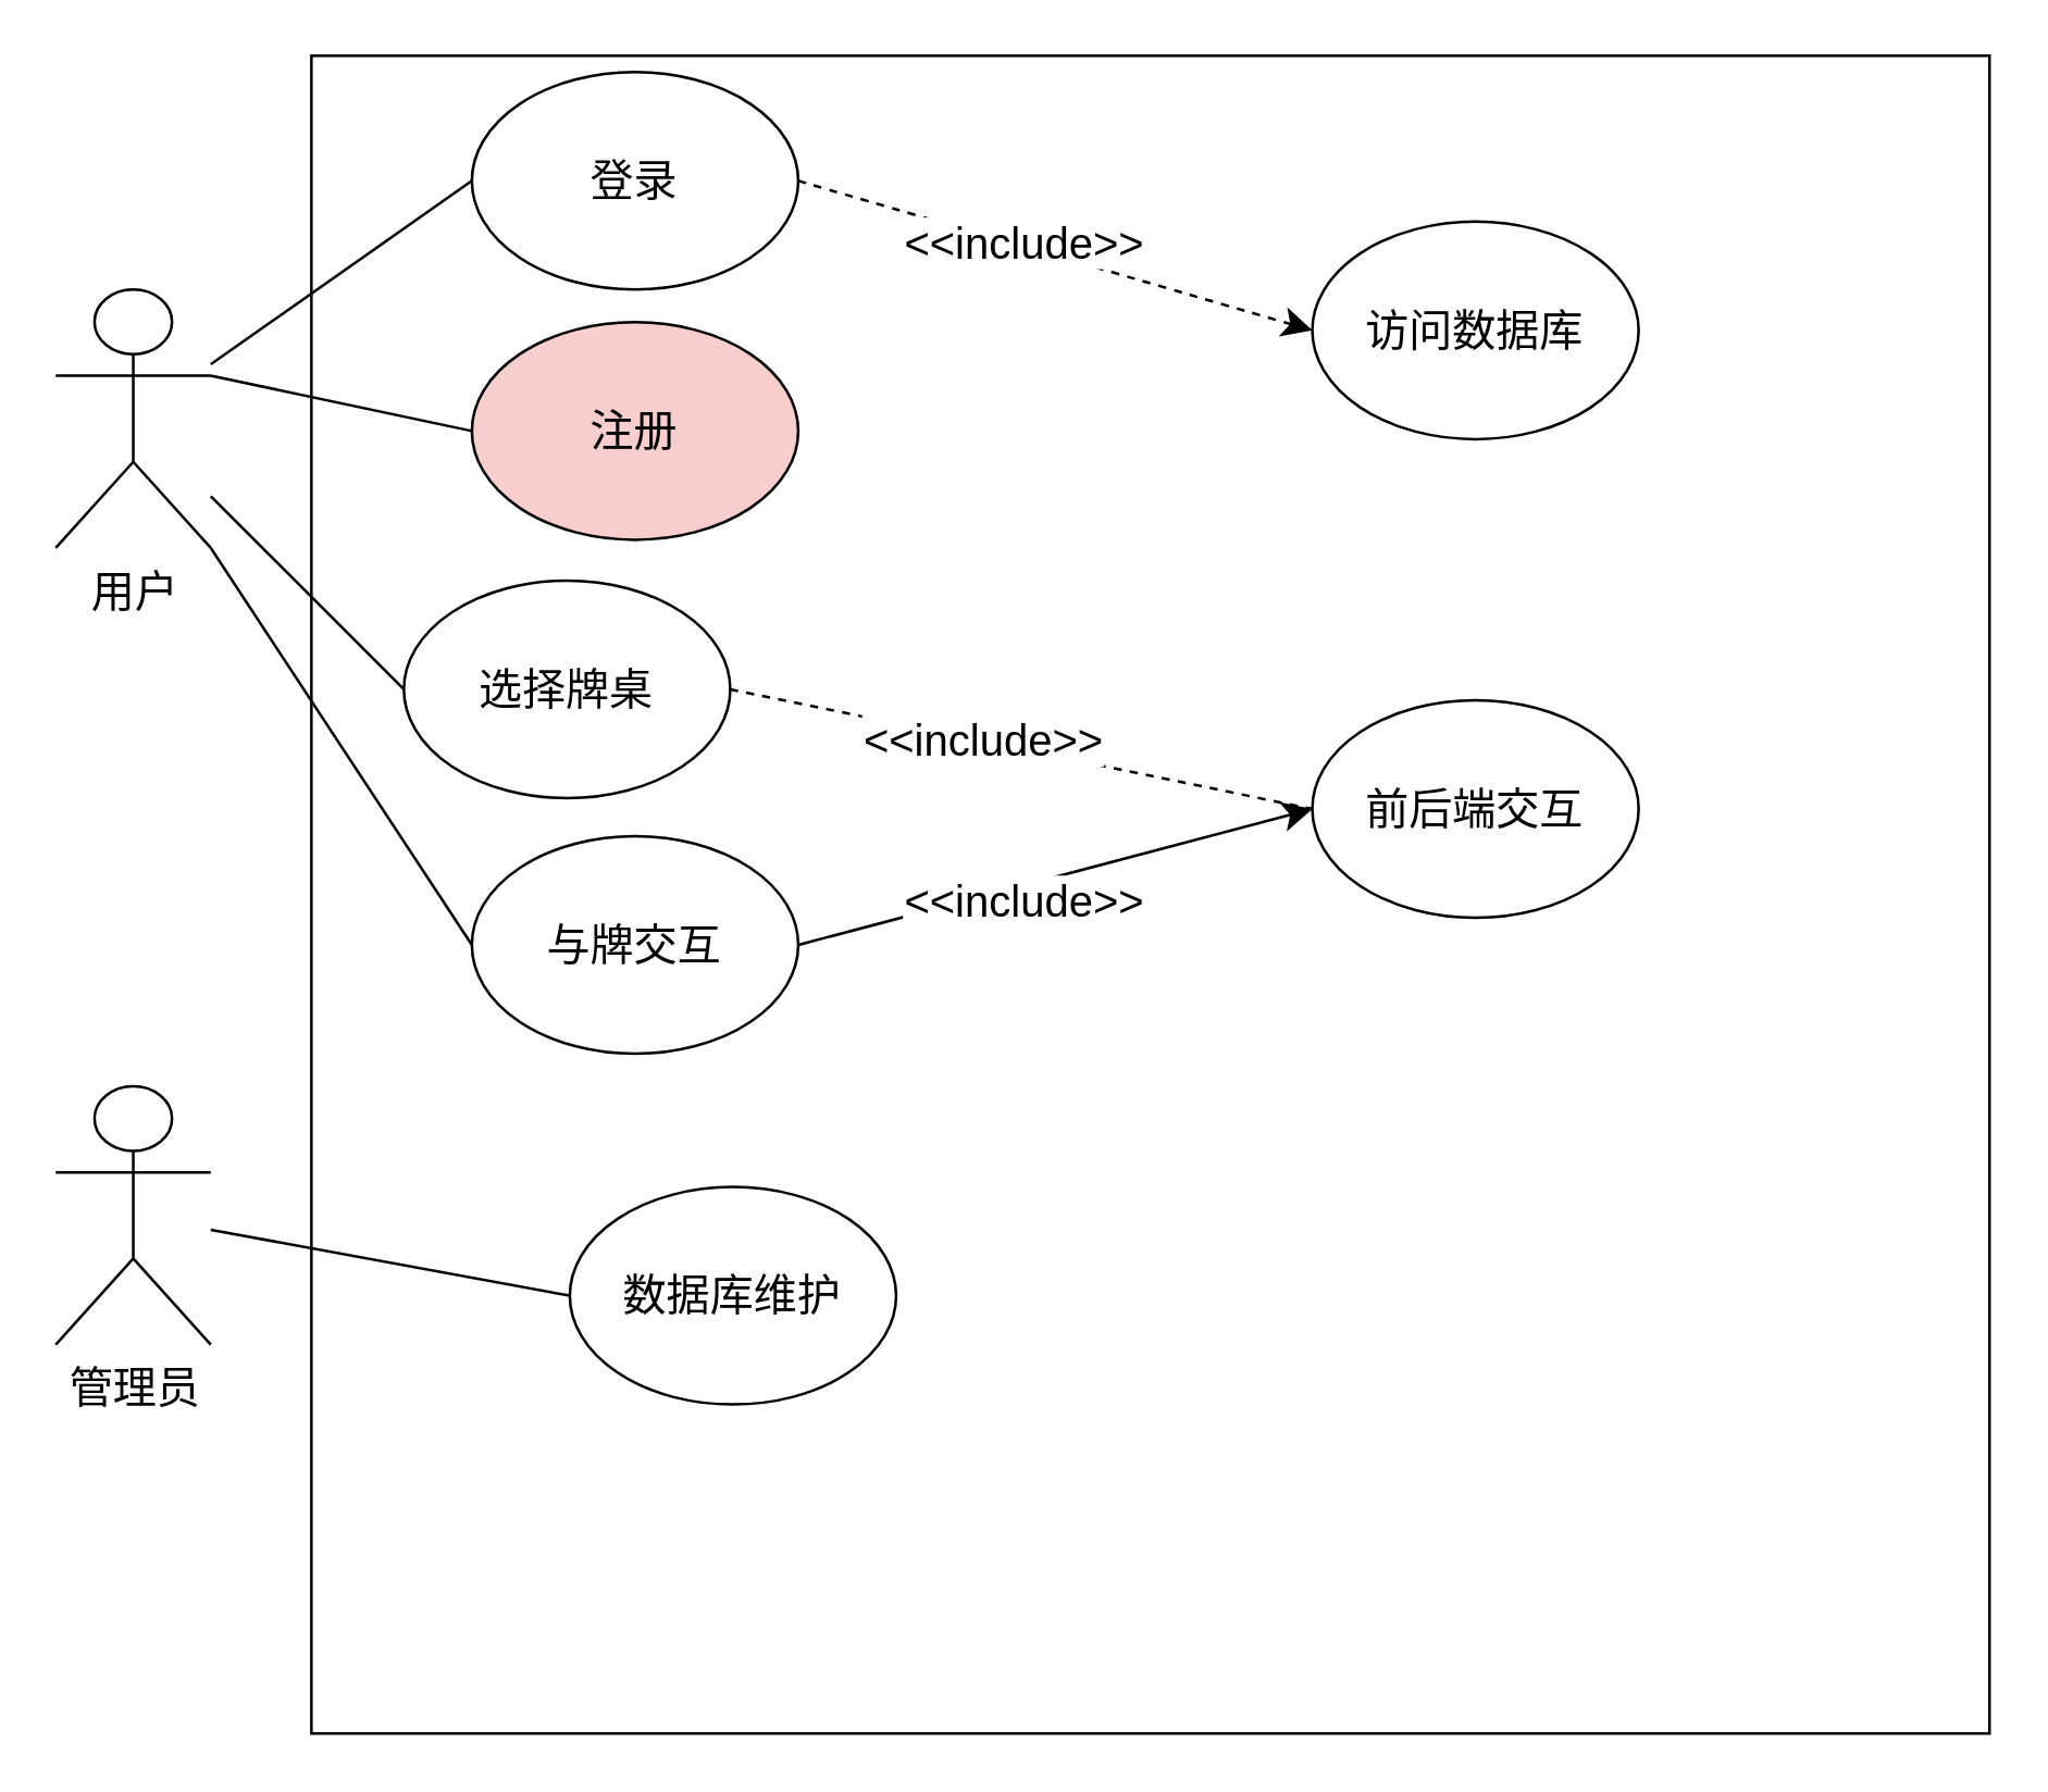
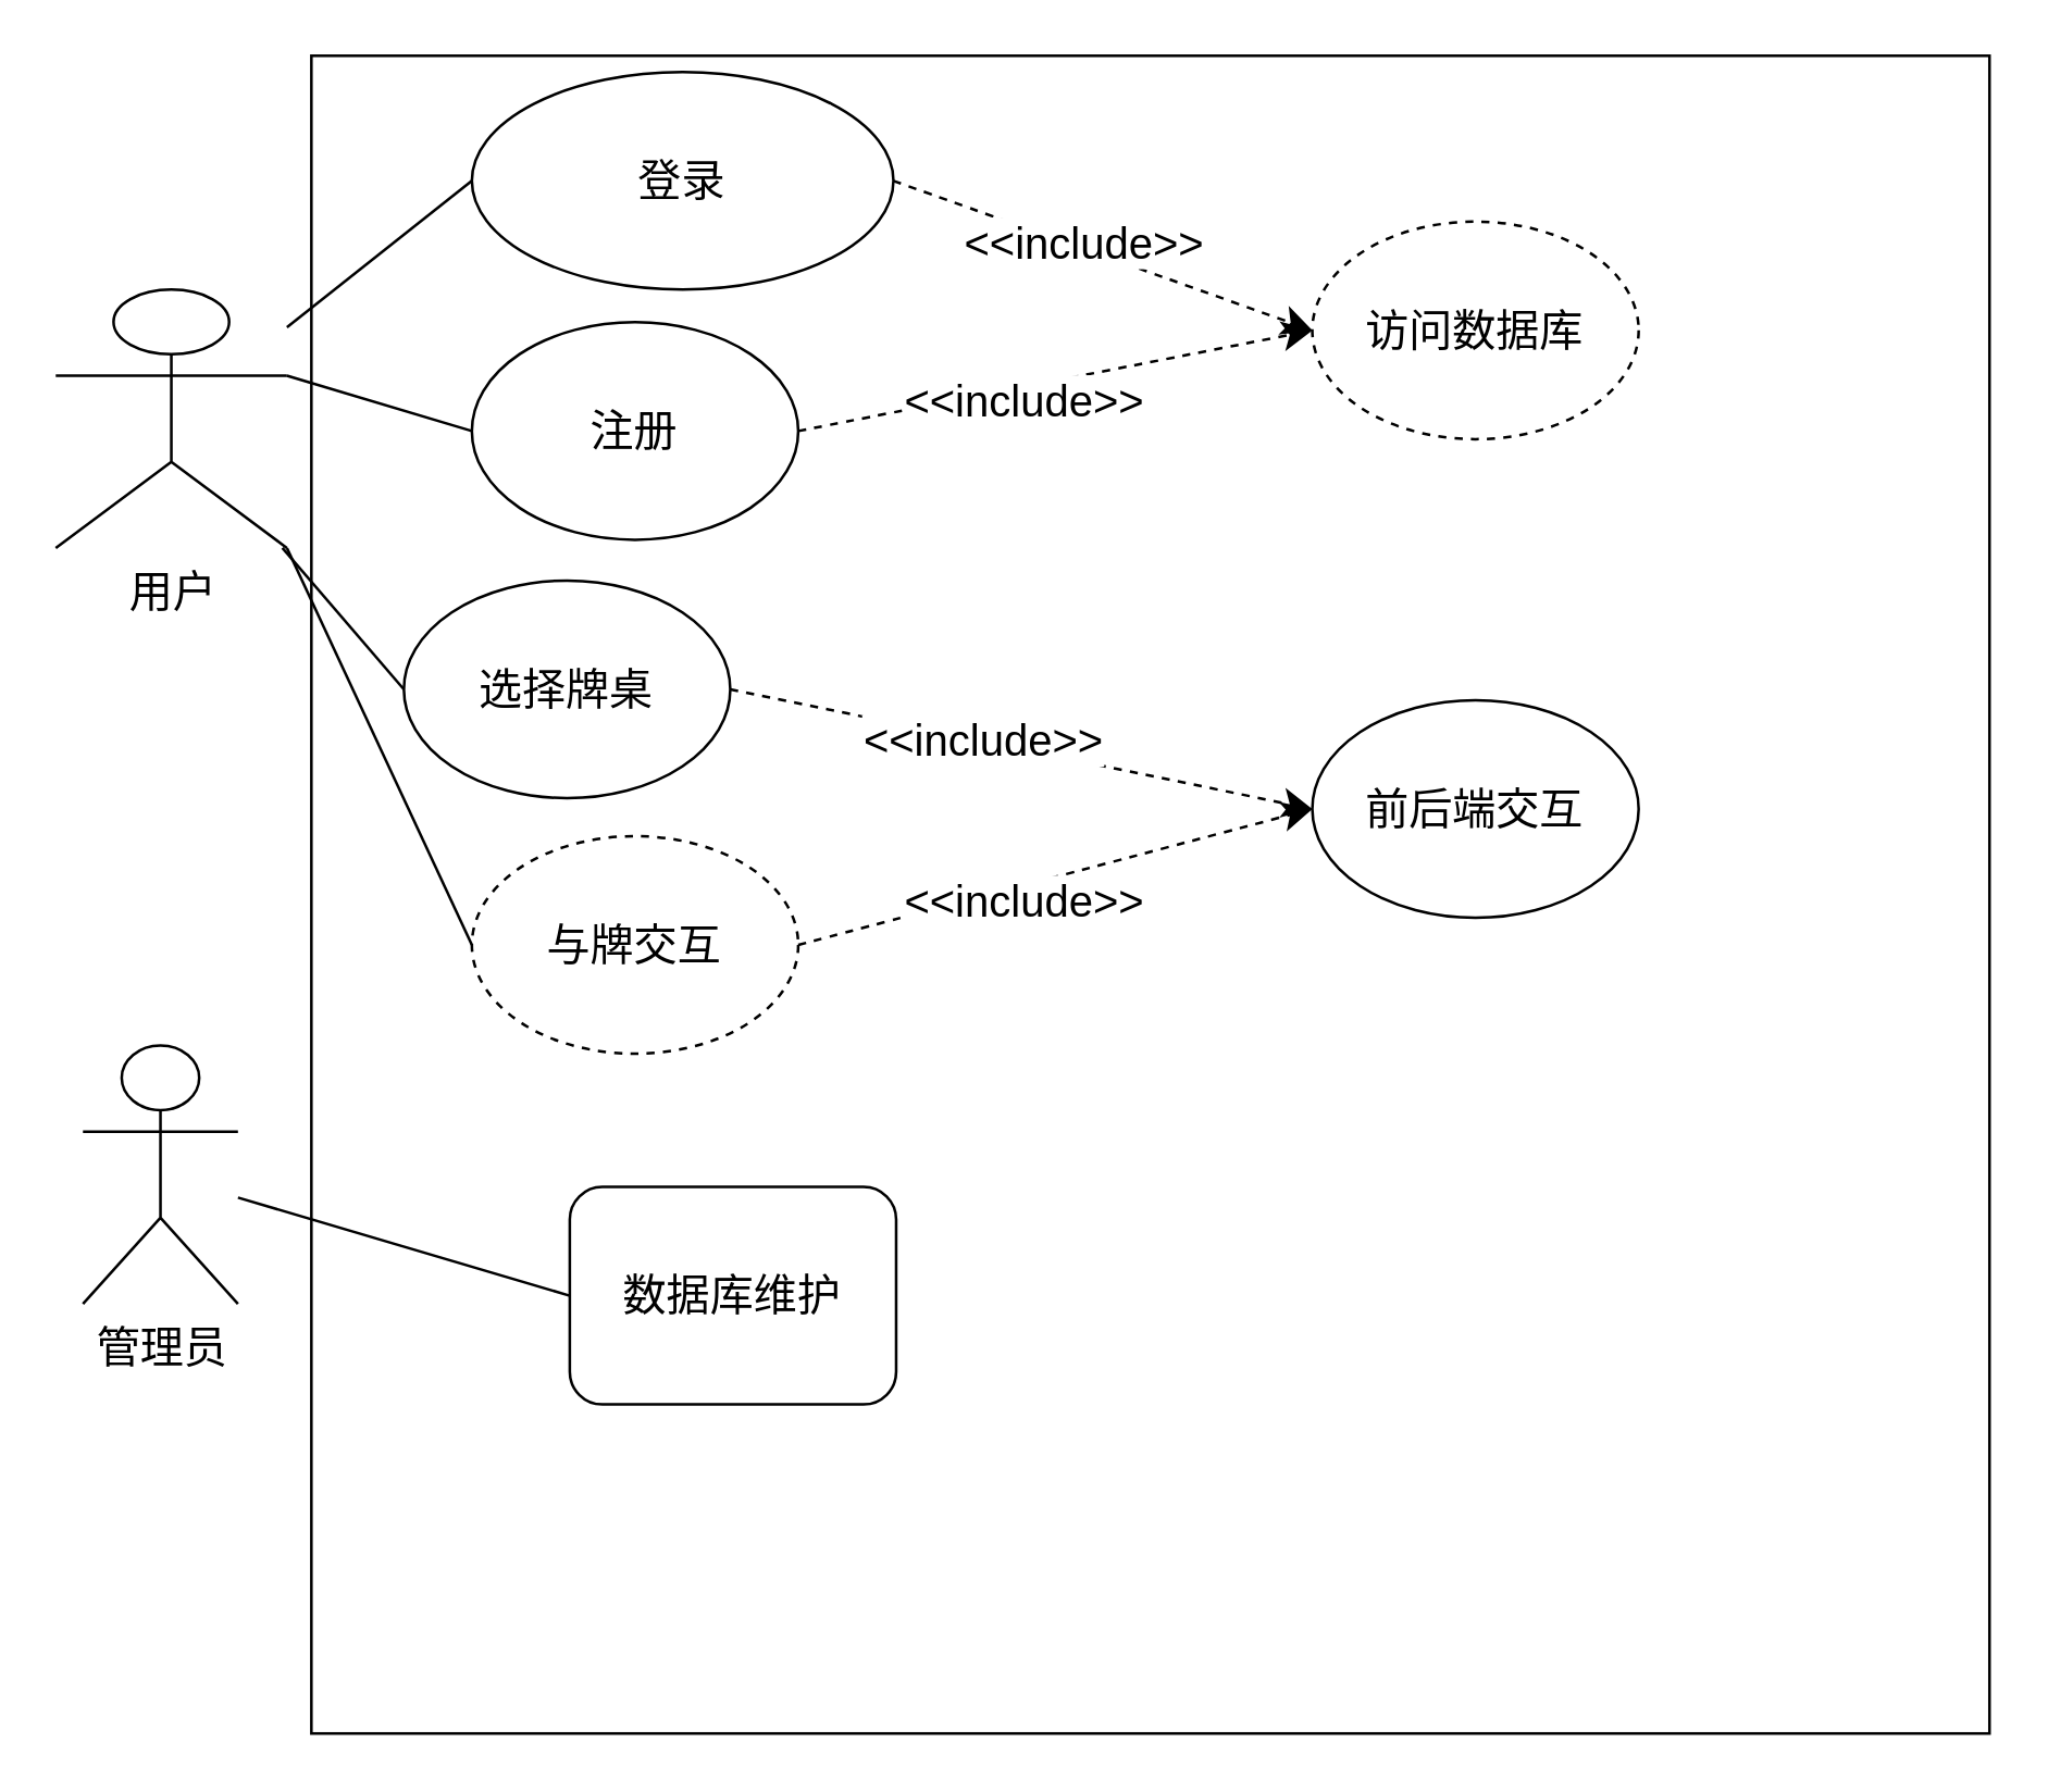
- <mxCell id="8" value="登录" style="ellipse;whiteSpace=wrap;html=1;fontSize=16;" vertex="1" parent="1"><mxGeometry x="173" y="26" width="120" height="80" as="geometry" /></mxCell>
+ <mxCell id="8" value="登录" style="ellipse;whiteSpace=wrap;html=1;fontSize=16;" vertex="1" parent="1"><mxGeometry x="173" y="26" width="155" height="80" as="geometry" /></mxCell>
- <mxCell id="16" value="访问数据库" style="ellipse;whiteSpace=wrap;html=1;fontSize=16;" vertex="1" parent="1"><mxGeometry x="482" y="81" width="120" height="80" as="geometry" /></mxCell>
+ <mxCell id="16" value="访问数据库" style="ellipse;whiteSpace=wrap;html=1;fontSize=16;dashed=1;" vertex="1" parent="1"><mxGeometry x="482" y="81" width="120" height="80" as="geometry" /></mxCell>
+ <mxCell id="19" value="" style="endArrow=classic;html=1;rounded=0;fontSize=12;startSize=8;endSize=8;curved=1;entryX=0;entryY=0.5;entryDx=0;entryDy=0;exitX=1;exitY=0.5;exitDx=0;exitDy=0;dashed=1;" edge="1" parent="1" source="10" target="16"><mxGeometry width="50" height="50" relative="1" as="geometry"><mxPoint x="303" y="76" as="sourcePoint" /><mxPoint x="511" y="94" as="targetPoint" /></mxGeometry></mxCell>
+ <mxCell id="20" value="&amp;lt;&amp;lt;include&amp;gt;&amp;gt;" style="edgeLabel;html=1;align=center;verticalAlign=middle;resizable=0;points=[];fontSize=16;" vertex="1" connectable="0" parent="19"><mxGeometry x="-0.253" y="-1" relative="1" as="geometry"><mxPoint x="12" y="1" as="offset" /></mxGeometry></mxCell>
- <mxCell id="4" value="用户" style="shape=umlActor;verticalLabelPosition=bottom;verticalAlign=top;html=1;outlineConnect=0;fontSize=16;" vertex="1" parent="1"><mxGeometry x="20" y="106" width="57" height="95" as="geometry" /></mxCell>
+ <mxCell id="4" value="用户" style="shape=umlActor;verticalLabelPosition=bottom;verticalAlign=top;html=1;outlineConnect=0;fontSize=16;" vertex="1" parent="1"><mxGeometry x="20" y="106" width="85" height="95" as="geometry" /></mxCell>
- <mxCell id="10" value="注册" style="ellipse;whiteSpace=wrap;html=1;fontSize=16;fillColor=#f8cecc;" vertex="1" parent="1"><mxGeometry x="173" y="118" width="120" height="80" as="geometry" /></mxCell>
+ <mxCell id="10" value="注册" style="ellipse;whiteSpace=wrap;html=1;fontSize=16;" vertex="1" parent="1"><mxGeometry x="173" y="118" width="120" height="80" as="geometry" /></mxCell>
- <mxCell id="22" value="" style="endArrow=none;html=1;rounded=0;fontSize=12;startSize=8;endSize=8;curved=1;entryX=0;entryY=0.5;entryDx=0;entryDy=0;exitX=1;exitY=0.5;exitDx=0;exitDy=0;dashed=1;" edge="1" parent="1" source="12" target="21"><mxGeometry width="50" height="50" relative="1" as="geometry"><mxPoint x="313" y="86" as="sourcePoint" /><mxPoint x="521" as="targetPoint" y="104" /></mxGeometry></mxCell>
+ <mxCell id="22" value="" style="endArrow=classic;html=1;rounded=0;fontSize=12;startSize=8;endSize=8;curved=1;entryX=0;entryY=0.5;entryDx=0;entryDy=0;exitX=1;exitY=0.5;exitDx=0;exitDy=0;dashed=1;" edge="1" parent="1" source="12" target="21"><mxGeometry width="50" height="50" relative="1" as="geometry"><mxPoint x="313" y="86" as="sourcePoint" /><mxPoint x="521" as="targetPoint" y="104" /></mxGeometry></mxCell>
- <mxCell id="24" value="" style="endArrow=classic;html=1;rounded=0;fontSize=12;startSize=8;endSize=8;curved=1;entryX=0;entryY=0.5;entryDx=0;entryDy=0;exitX=1;exitY=0.5;exitDx=0;exitDy=0;dashed=0;" edge="1" parent="1" source="13" target="21"><mxGeometry width="50" height="50" relative="1" as="geometry"><mxPoint x="323" y="96" as="sourcePoint" /><mxPoint x="531" y="114" as="targetPoint" /></mxGeometry></mxCell>
+ <mxCell id="24" value="" style="endArrow=classic;html=1;rounded=0;fontSize=12;startSize=8;endSize=8;curved=1;entryX=0;entryY=0.5;entryDx=0;entryDy=0;exitX=1;exitY=0.5;exitDx=0;exitDy=0;dashed=1;" edge="1" parent="1" source="13" target="21"><mxGeometry width="50" height="50" relative="1" as="geometry"><mxPoint x="323" y="96" as="sourcePoint" /><mxPoint x="531" y="114" as="targetPoint" /></mxGeometry></mxCell>
- <mxCell id="13" value="与牌交互" style="ellipse;whiteSpace=wrap;html=1;fontSize=16;" vertex="1" parent="1"><mxGeometry x="173" y="307" width="120" height="80" as="geometry" /></mxCell>
+ <mxCell id="13" value="与牌交互" style="ellipse;whiteSpace=wrap;html=1;fontSize=16;dashed=1;" vertex="1" parent="1"><mxGeometry x="173" y="307" width="120" height="80" as="geometry" /></mxCell>
- <mxCell id="3" value="管理员&lt;br&gt;" style="shape=umlActor;verticalLabelPosition=bottom;verticalAlign=top;html=1;outlineConnect=0;fontSize=16;" vertex="1" parent="1"><mxGeometry x="20" y="399" width="57" height="95" as="geometry" /></mxCell>
+ <mxCell id="3" value="管理员&lt;br&gt;" style="shape=umlActor;verticalLabelPosition=bottom;verticalAlign=top;html=1;outlineConnect=0;fontSize=16;" vertex="1" parent="1"><mxGeometry x="30" y="384" width="57" height="95" as="geometry" /></mxCell>
- <mxCell id="6" value="数据库维护" style="ellipse;whiteSpace=wrap;html=1;fontSize=16;" vertex="1" parent="1"><mxGeometry x="209" y="436" width="120" height="80" as="geometry" /></mxCell>
+ <mxCell id="6" value="数据库维护" style="whiteSpace=wrap;html=1;fontSize=16;rounded=1;" vertex="1" parent="1"><mxGeometry x="209" y="436" width="120" height="80" as="geometry" /></mxCell>
